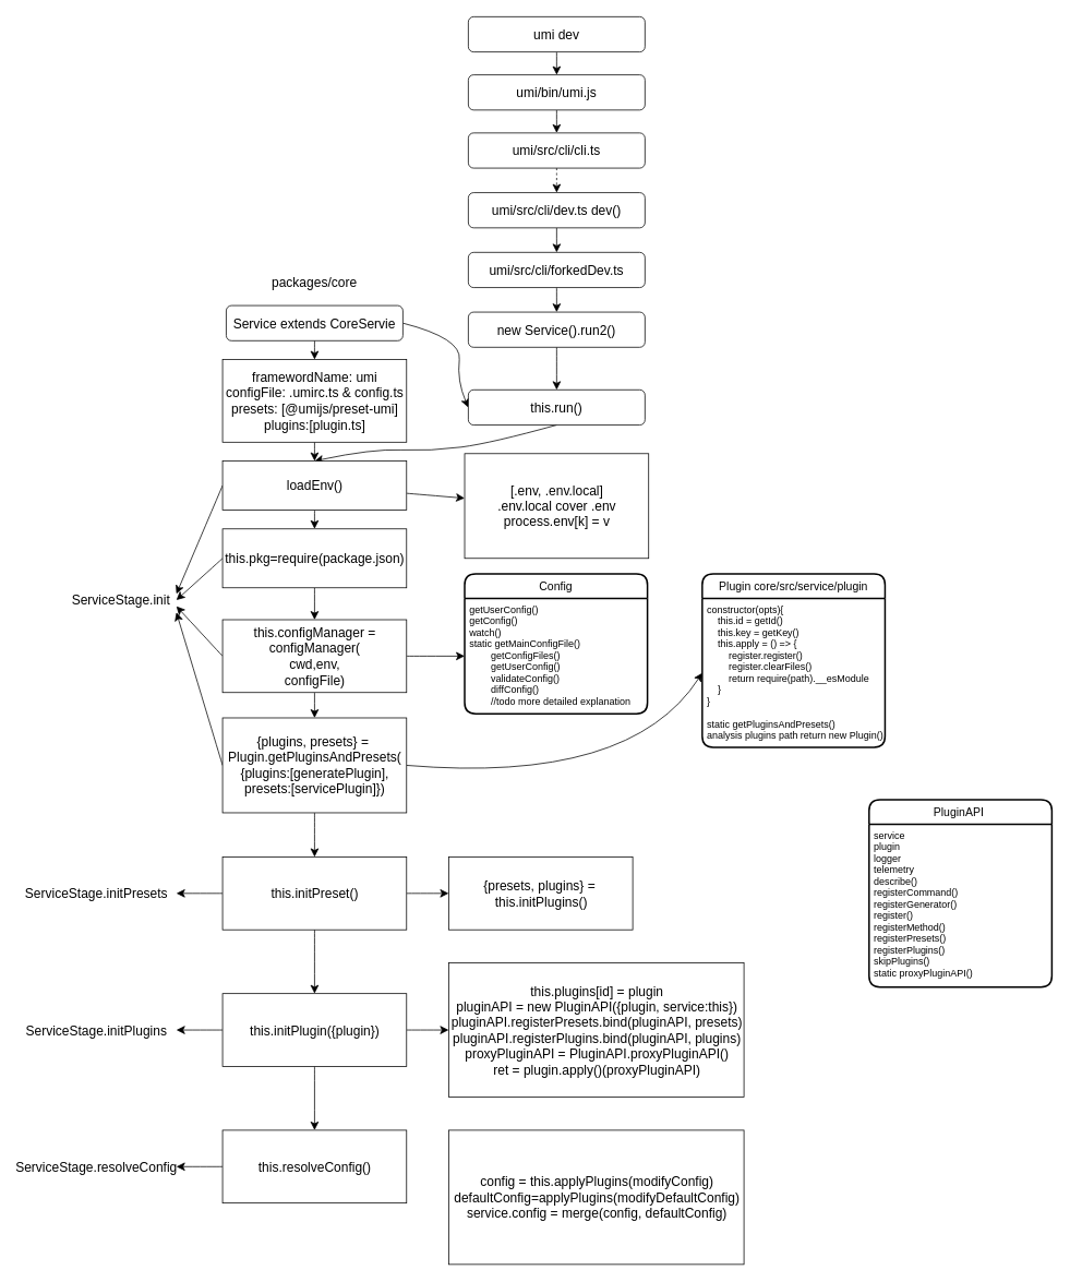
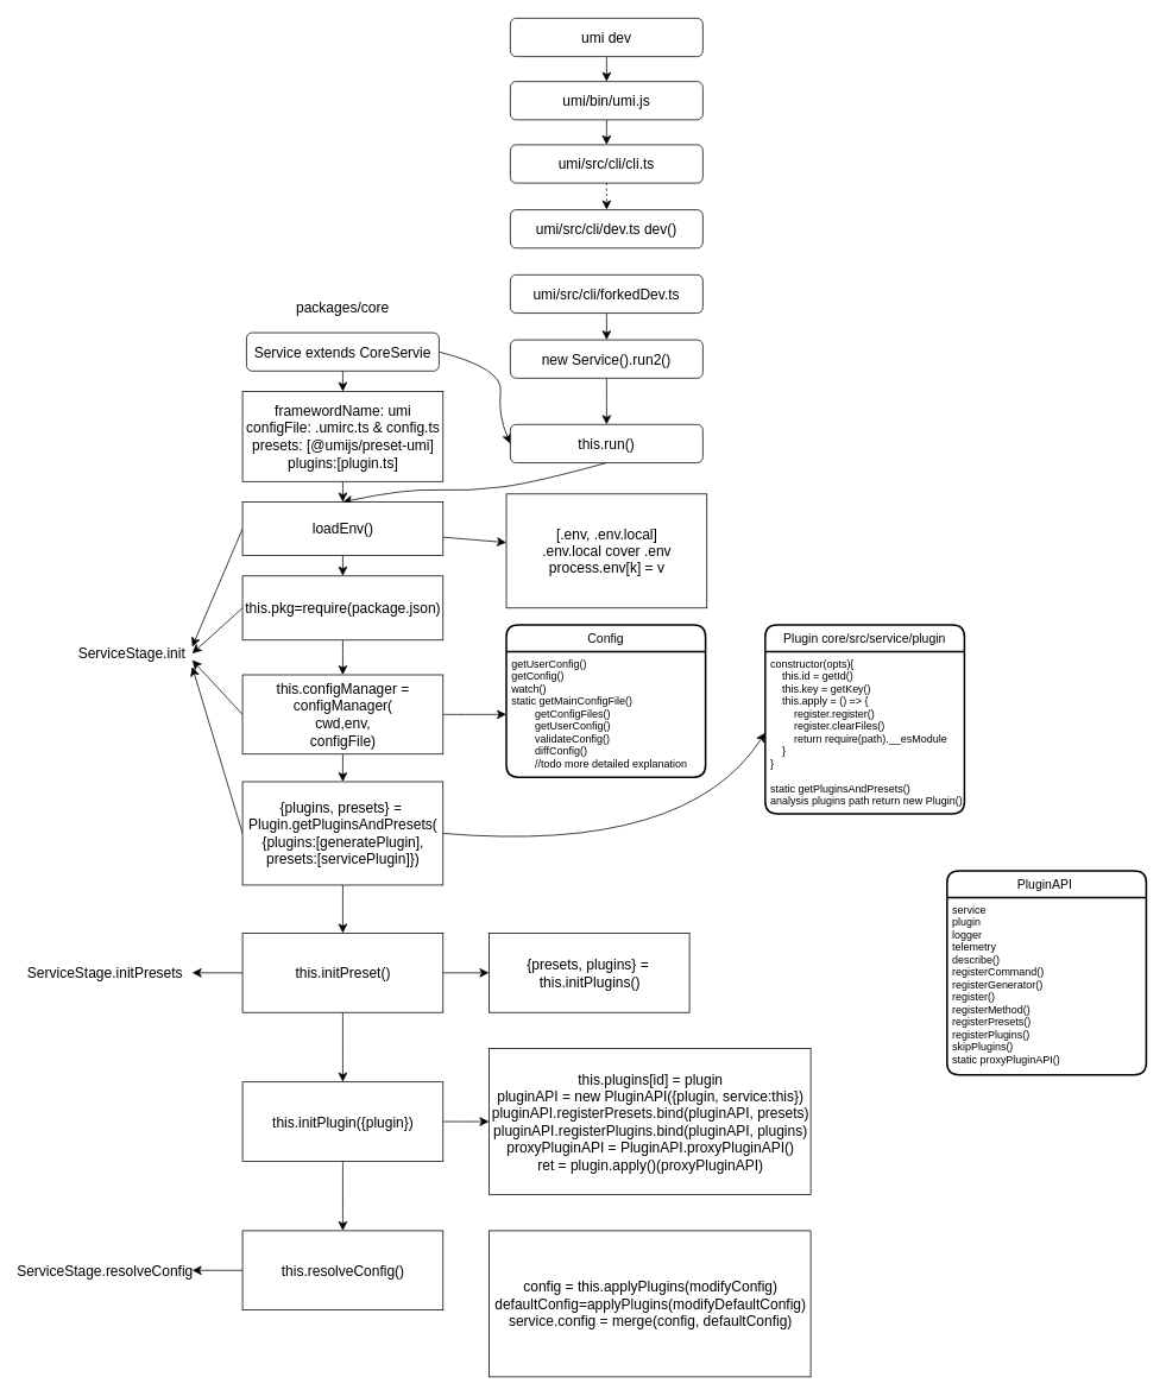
- <mxCell id="8" style="edgeStyle=none;curved=1;rounded=0;orthogonalLoop=1;jettySize=auto;html=1;exitX=0.5;exitY=1;exitDx=0;exitDy=0;entryX=0.5;entryY=0;entryDx=0;entryDy=0;fontSize=12;startSize=8;endSize=8;" edge="1" parent="1" source="9" target="11"><mxGeometry relative="1" as="geometry" /></mxCell>
- <mxCell id="54" value="ServiceStage.initPlugins" style="text;strokeColor=none;fillColor=none;html=1;align=center;verticalAlign=middle;whiteSpace=wrap;rounded=0;fontSize=16;" vertex="1" parent="1"><mxGeometry x="20" y="1243.5" width="195" height="30" as="geometry" /></mxCell>
- <mxCell id="48" style="edgeStyle=none;curved=1;rounded=0;orthogonalLoop=1;jettySize=auto;html=1;exitX=0;exitY=0.5;exitDx=0;exitDy=0;entryX=1;entryY=0.5;entryDx=0;entryDy=0;fontSize=12;startSize=8;endSize=8;" edge="1" parent="1" source="51" target="54"><mxGeometry relative="1" as="geometry" /></mxCell>
